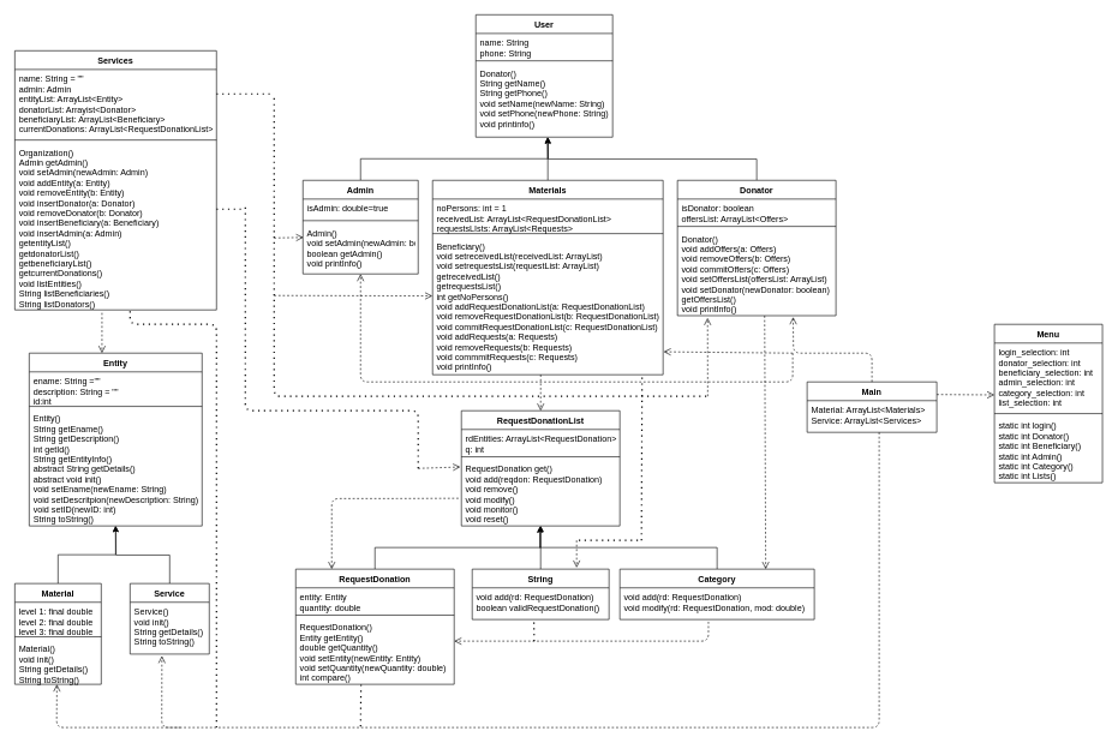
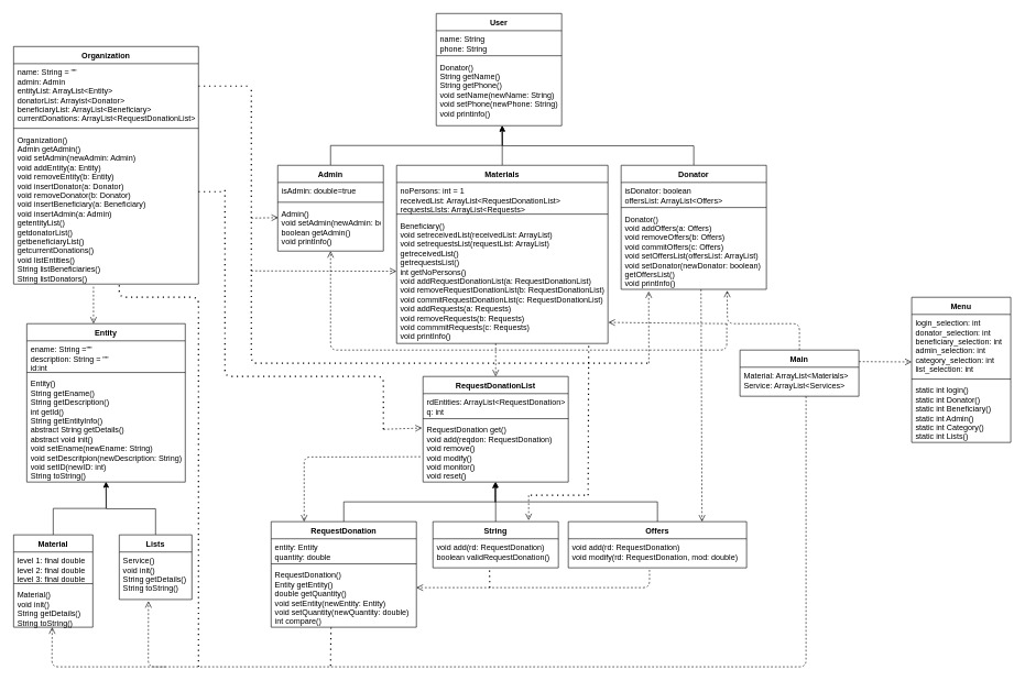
- <mxCell id="58" value="Services" style="swimlane;fontStyle=1;align=center;verticalAlign=top;childLayout=stackLayout;horizontal=1;startSize=26;horizontalStack=0;resizeParent=1;resizeParentMax=0;resizeLast=0;collapsible=1;marginBottom=0;" vertex="1" parent="1"><mxGeometry x="20" y="70" width="280" height="360" as="geometry" /></mxCell>
+ <mxCell id="58" value="Organization" style="swimlane;fontStyle=1;align=center;verticalAlign=top;childLayout=stackLayout;horizontal=1;startSize=26;horizontalStack=0;resizeParent=1;resizeParentMax=0;resizeLast=0;collapsible=1;marginBottom=0;" vertex="1" parent="1"><mxGeometry x="20" y="70" width="280" height="360" as="geometry" /></mxCell>
- <mxCell id="46" value="Category" style="swimlane;fontStyle=1;align=center;verticalAlign=top;childLayout=stackLayout;horizontal=1;startSize=26;horizontalStack=0;resizeParent=1;resizeParentMax=0;resizeLast=0;collapsible=1;marginBottom=0;" vertex="1" parent="1"><mxGeometry x="860" y="790" width="270" height="70" as="geometry" /></mxCell>
+ <mxCell id="46" value="Offers" style="swimlane;fontStyle=1;align=center;verticalAlign=top;childLayout=stackLayout;horizontal=1;startSize=26;horizontalStack=0;resizeParent=1;resizeParentMax=0;resizeLast=0;collapsible=1;marginBottom=0;" vertex="1" parent="1"><mxGeometry x="860" y="790" width="270" height="70" as="geometry" /></mxCell>
- <mxCell id="32" value="Service" style="swimlane;fontStyle=1;align=center;verticalAlign=top;childLayout=stackLayout;horizontal=1;startSize=26;horizontalStack=0;resizeParent=1;resizeParentMax=0;resizeLast=0;collapsible=1;marginBottom=0;" vertex="1" parent="1"><mxGeometry x="180" y="810" width="110" height="98" as="geometry" /></mxCell>
+ <mxCell id="32" value="Lists" style="swimlane;fontStyle=1;align=center;verticalAlign=top;childLayout=stackLayout;horizontal=1;startSize=26;horizontalStack=0;resizeParent=1;resizeParentMax=0;resizeLast=0;collapsible=1;marginBottom=0;" vertex="1" parent="1"><mxGeometry x="180" y="810" width="110" height="98" as="geometry" /></mxCell>
